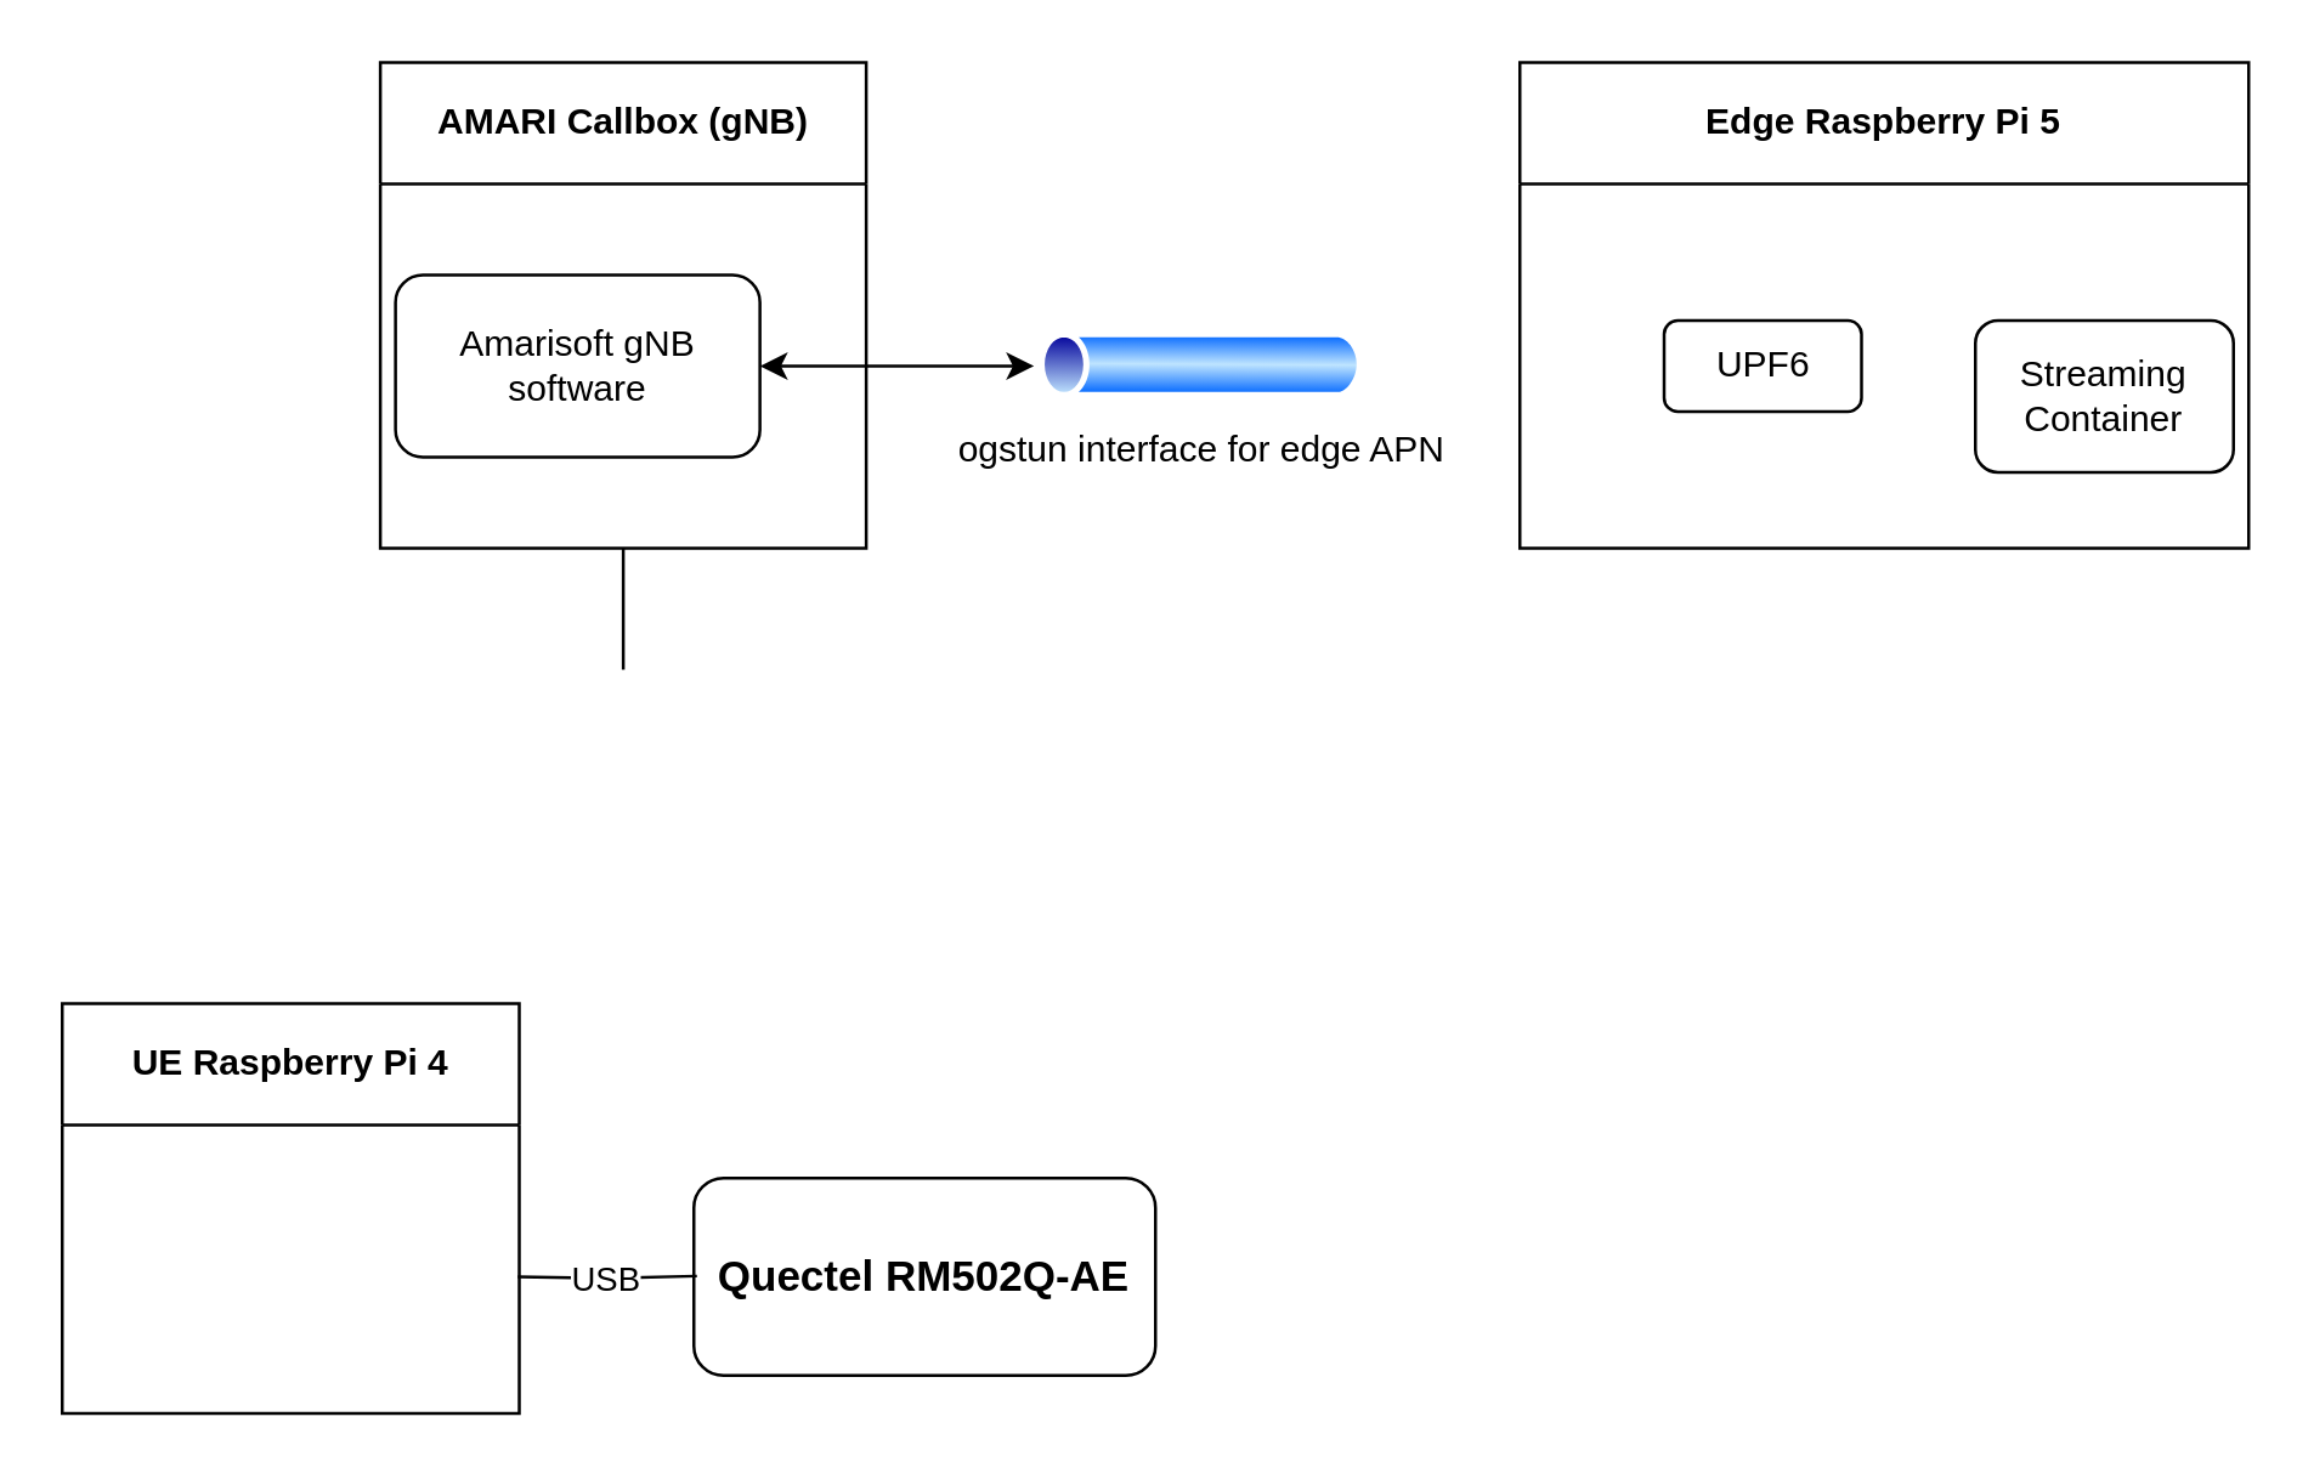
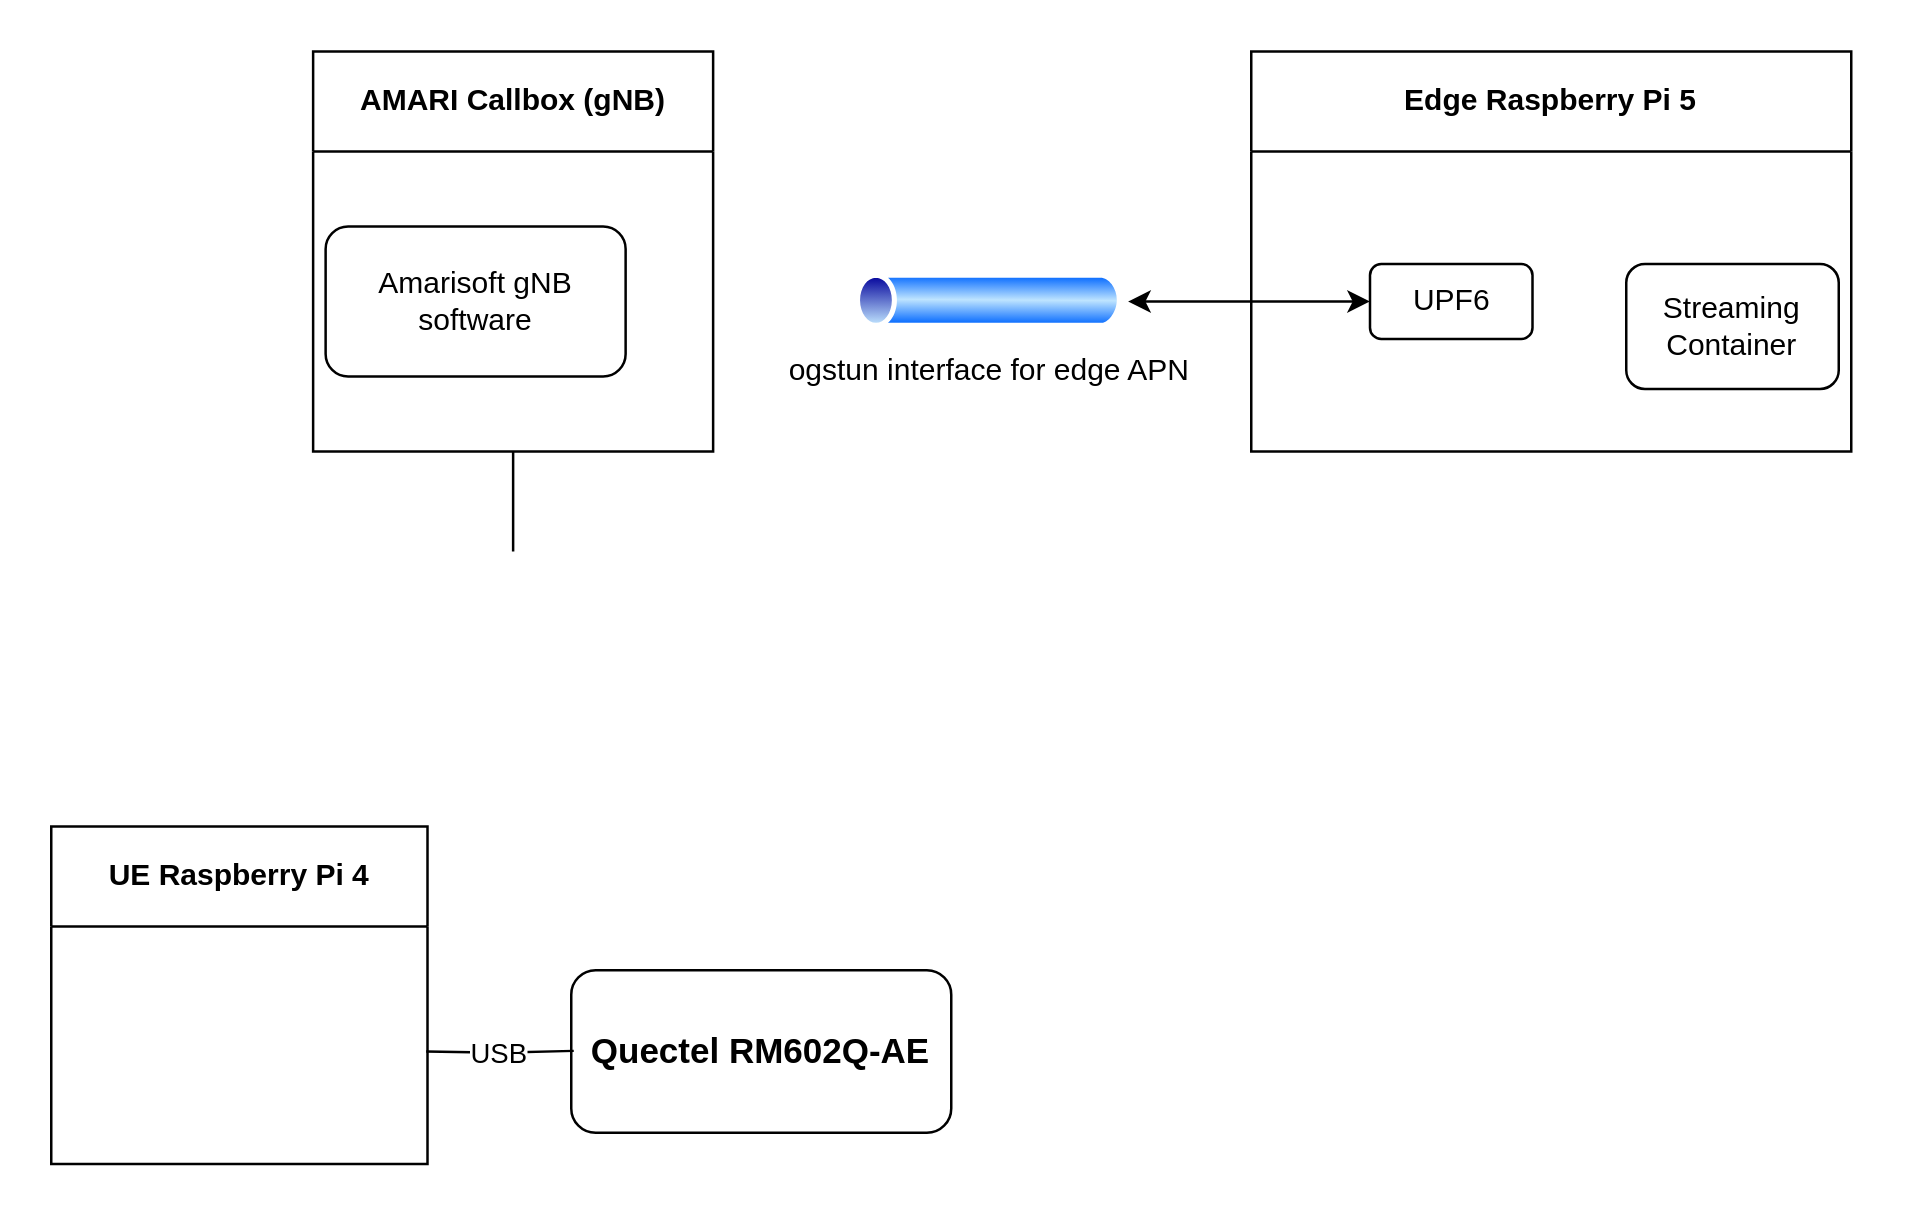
- <mxCell id="13" style="edgeStyle=orthogonalEdgeStyle;rounded=0;orthogonalLoop=1;jettySize=auto;html=1;startArrow=classic;startFill=1;" parent="1" source="15" target="3" edge="1"><mxGeometry relative="1" as="geometry" /></mxCell>
+ <mxCell id="14" style="edgeStyle=orthogonalEdgeStyle;rounded=0;orthogonalLoop=1;jettySize=auto;html=1;entryX=0;entryY=0.5;entryDx=0;entryDy=0;startArrow=classic;startFill=1;" parent="1" source="15" target="11" edge="1"><mxGeometry relative="1" as="geometry" /></mxCell>
- <mxCell id="7" value="&lt;span style=&quot;font-weight: 700;&quot;&gt;&lt;font style=&quot;font-size: 14px;&quot;&gt;Quectel RM502Q-AE&lt;/font&gt;&lt;/span&gt;" style="rounded=1;whiteSpace=wrap;html=1;" parent="1" vertex="1"><mxGeometry x="228" y="387.5" width="152" height="65" as="geometry" /></mxCell>
+ <mxCell id="7" value="&lt;span style=&quot;font-weight: 700;&quot;&gt;&lt;font style=&quot;font-size: 14px;&quot;&gt;Quectel RM602Q-AE&lt;/font&gt;&lt;/span&gt;" style="rounded=1;whiteSpace=wrap;html=1;" parent="1" vertex="1"><mxGeometry x="228" y="387.5" width="152" height="65" as="geometry" /></mxCell>
